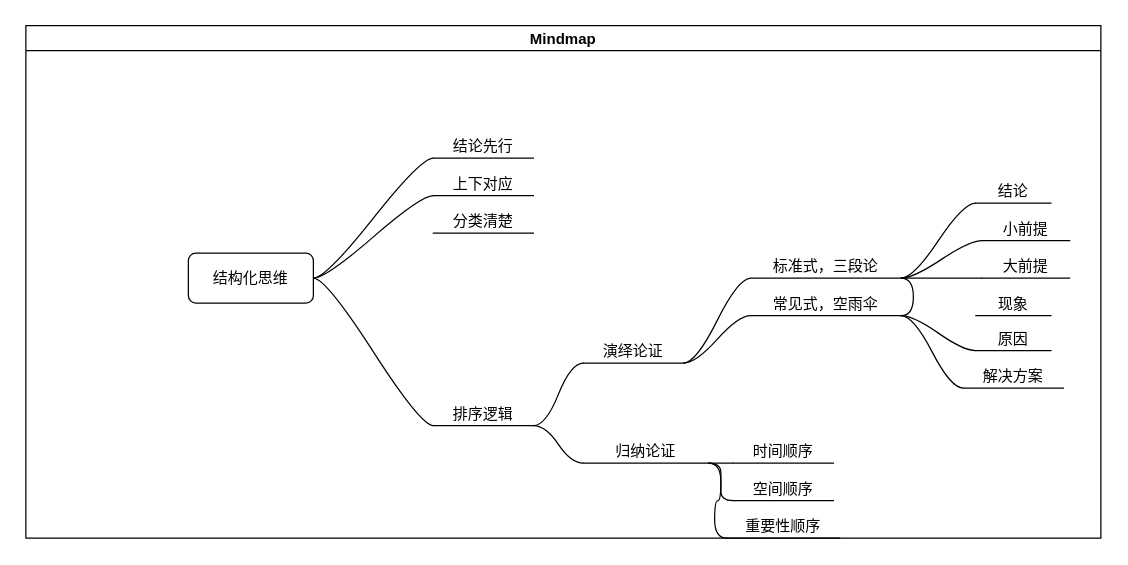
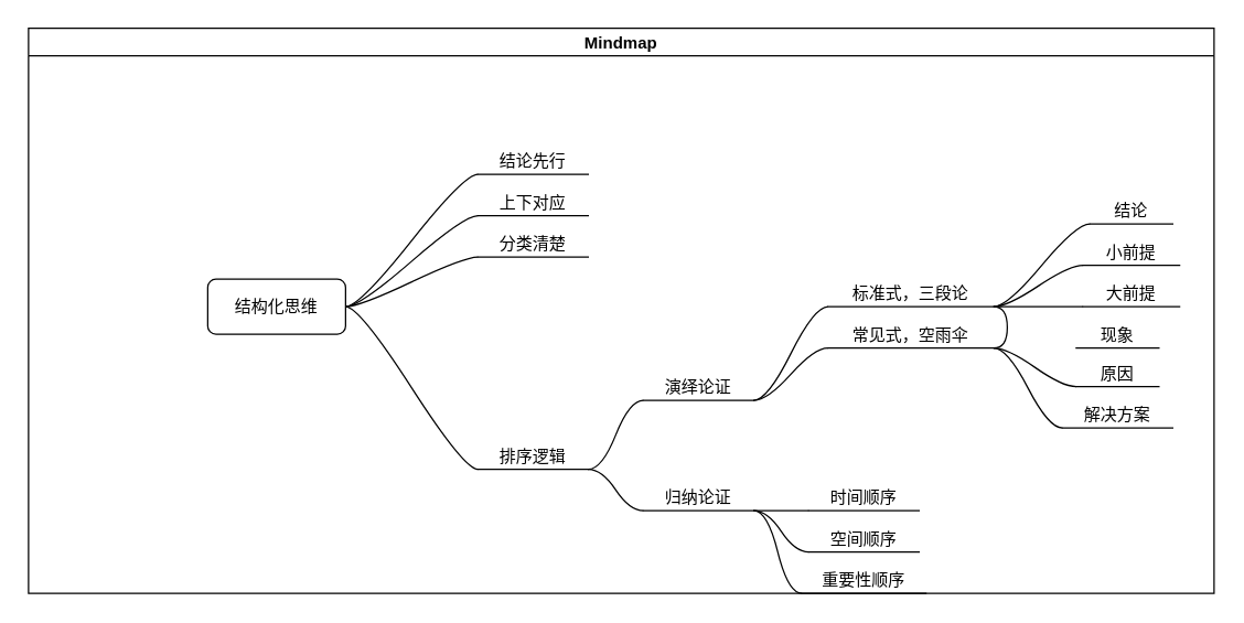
- <mxCell id="23" value="结论" style="whiteSpace=wrap;html=1;shape=partialRectangle;top=0;left=0;bottom=1;right=0;points=[[0,1],[1,1]];fillColor=none;align=center;verticalAlign=bottom;routingCenterY=0.5;snapToPoint=1;autosize=1;treeFolding=1;treeMoving=1;newEdgeStyle={&quot;edgeStyle&quot;:&quot;entityRelationEdgeStyle&quot;,&quot;startArrow&quot;:&quot;none&quot;,&quot;endArrow&quot;:&quot;none&quot;,&quot;segment&quot;:10,&quot;curved&quot;:1};" vertex="1" parent="2"><mxGeometry x="760" y="122" width="60" height="20" as="geometry" /></mxCell>
+ <mxCell id="23" value="结论" style="whiteSpace=wrap;html=1;shape=partialRectangle;top=0;left=0;bottom=1;right=0;points=[[0,1],[1,1]];fillColor=none;align=center;verticalAlign=bottom;routingCenterY=0.5;snapToPoint=1;autosize=1;treeFolding=1;treeMoving=1;newEdgeStyle={&quot;edgeStyle&quot;:&quot;entityRelationEdgeStyle&quot;,&quot;startArrow&quot;:&quot;none&quot;,&quot;endArrow&quot;:&quot;none&quot;,&quot;segment&quot;:10,&quot;curved&quot;:1};" vertex="1" parent="2"><mxGeometry x="770" y="122" width="60" height="20" as="geometry" /></mxCell>
+ <mxCell id="8" value="" style="edgeStyle=entityRelationEdgeStyle;startArrow=none;endArrow=none;segment=10;curved=1;rounded=0;" edge="1" target="9" source="4" parent="2"><mxGeometry relative="1" as="geometry"><mxPoint x="270" y="572" as="sourcePoint" /></mxGeometry></mxCell>
- <mxCell id="15" value="归纳论证" style="whiteSpace=wrap;html=1;shape=partialRectangle;top=0;left=0;bottom=1;right=0;points=[[0,1],[1,1]];fillColor=none;align=center;verticalAlign=bottom;routingCenterY=0.5;snapToPoint=1;autosize=1;treeFolding=1;treeMoving=1;newEdgeStyle={&quot;edgeStyle&quot;:&quot;entityRelationEdgeStyle&quot;,&quot;startArrow&quot;:&quot;none&quot;,&quot;endArrow&quot;:&quot;none&quot;,&quot;segment&quot;:10,&quot;curved&quot;:1};" vertex="1" parent="2"><mxGeometry x="446" y="330" width="100" height="20" as="geometry" /></mxCell>
+ <mxCell id="15" value="归纳论证" style="whiteSpace=wrap;html=1;shape=partialRectangle;top=0;left=0;bottom=1;right=0;points=[[0,1],[1,1]];fillColor=none;align=center;verticalAlign=bottom;routingCenterY=0.5;snapToPoint=1;autosize=1;treeFolding=1;treeMoving=1;newEdgeStyle={&quot;edgeStyle&quot;:&quot;entityRelationEdgeStyle&quot;,&quot;startArrow&quot;:&quot;none&quot;,&quot;endArrow&quot;:&quot;none&quot;,&quot;segment&quot;:10,&quot;curved&quot;:1};" vertex="1" parent="2"><mxGeometry x="446" y="330" width="80" height="20" as="geometry" /></mxCell>
